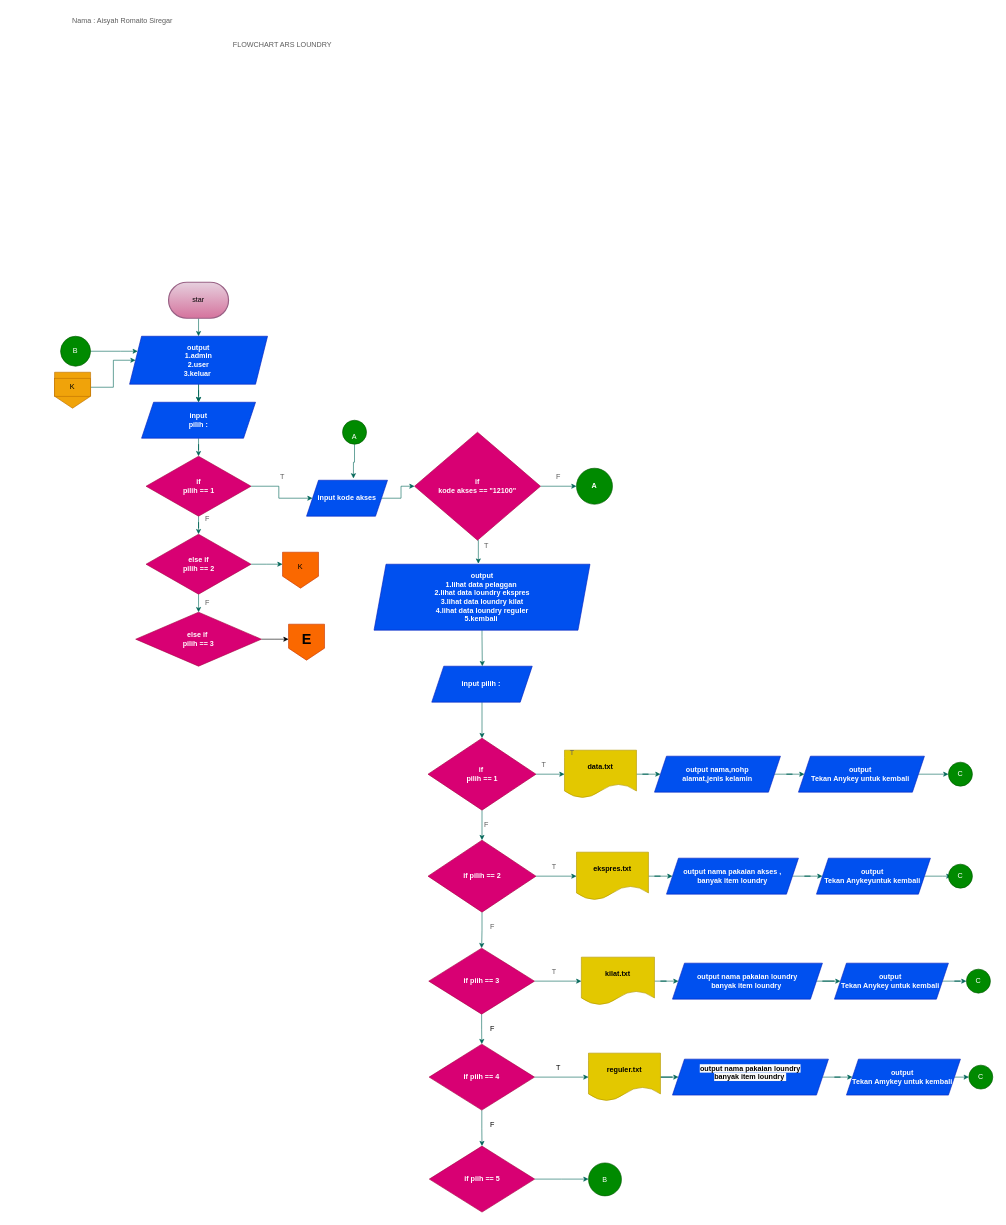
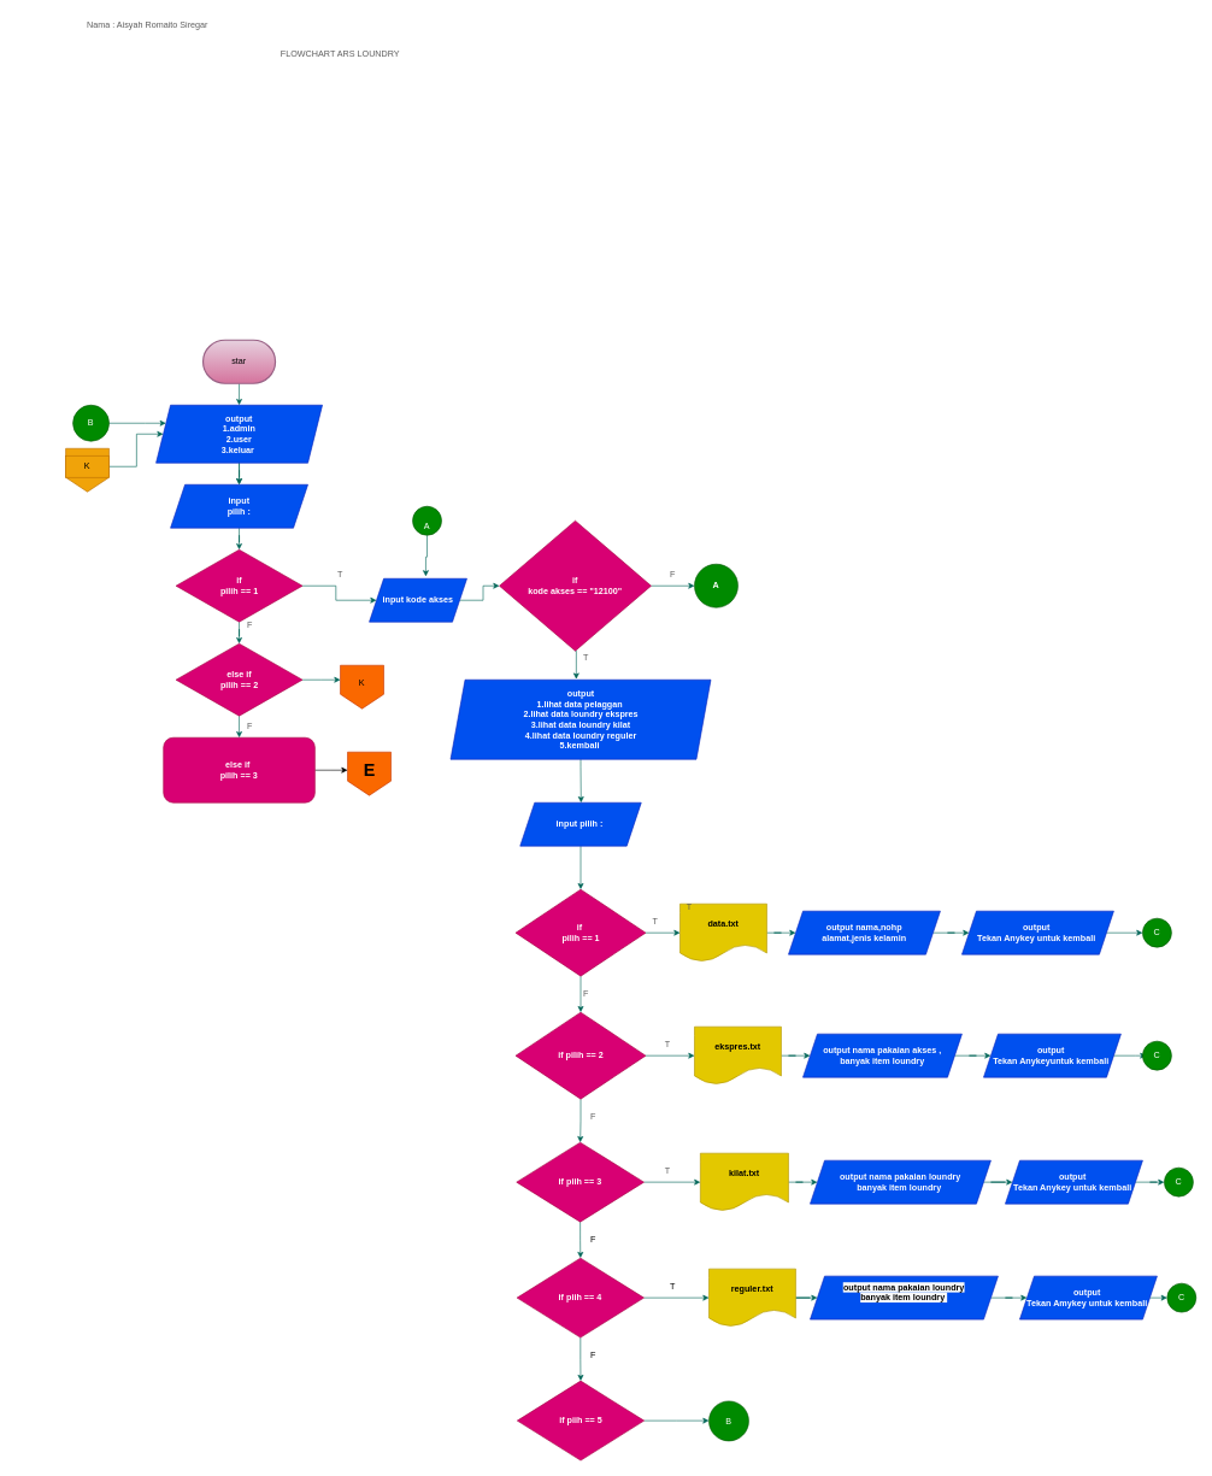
- <mxCell id="86" value="else if&amp;nbsp;&lt;br&gt;pilih == 3" style="rhombus;whiteSpace=wrap;html=1;fillColor=#d80073;fontStyle=1;labelBackgroundColor=none;labelBorderColor=none;strokeColor=#A50040;fontColor=#ffffff;" parent="1" vertex="1"><mxGeometry x="225.25" y="1020" width="209.5" height="90" as="geometry" /></mxCell>
+ <mxCell id="86" value="else if&amp;nbsp;&lt;br&gt;pilih == 3" style="whiteSpace=wrap;html=1;fillColor=#d80073;fontStyle=1;labelBackgroundColor=none;labelBorderColor=none;strokeColor=#A50040;fontColor=#ffffff;rounded=1;" parent="1" vertex="1"><mxGeometry x="225.25" y="1020" width="209.5" height="90" as="geometry" /></mxCell>
